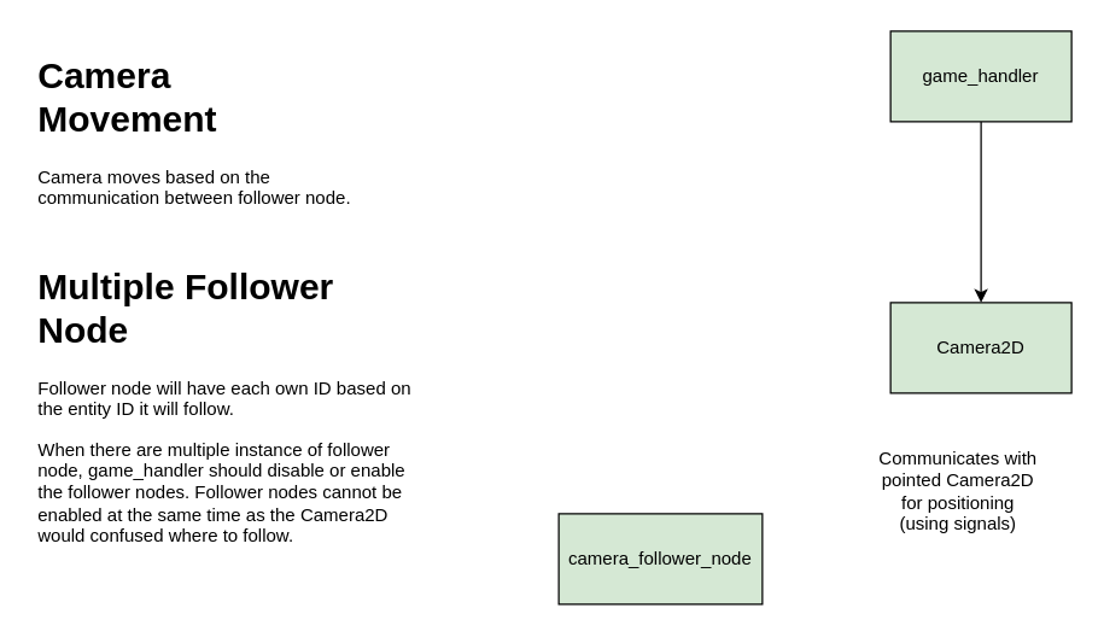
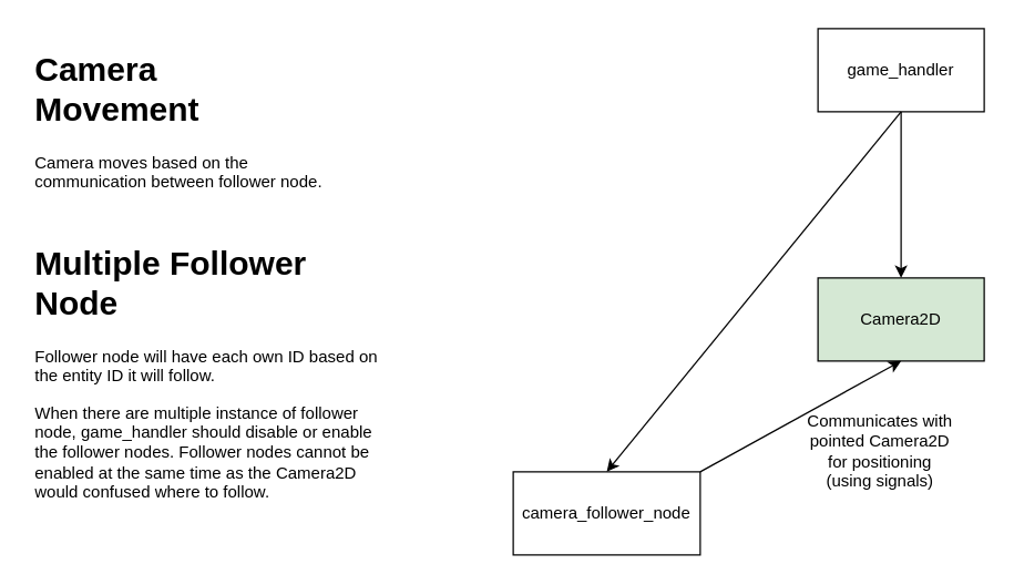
- <mxCell id="2" value="game_handler" style="rounded=0;whiteSpace=wrap;html=1;fillColor=#d5e8d4;" vertex="1" parent="1"><mxGeometry x="590" y="20" width="120" height="60" as="geometry" /></mxCell>
+ <mxCell id="2" value="game_handler" style="rounded=0;whiteSpace=wrap;html=1;" vertex="1" parent="1"><mxGeometry x="590" y="20" width="120" height="60" as="geometry" /></mxCell>
+ <mxCell id="5" value="" style="endArrow=classic;html=1;exitX=0.5;exitY=1;exitDx=0;exitDy=0;entryX=0.5;entryY=0;entryDx=0;entryDy=0;" edge="1" parent="1" source="2" target="4"><mxGeometry width="50" height="50" relative="1" as="geometry"><mxPoint x="490" y="340" as="sourcePoint" /><mxPoint x="540" y="290" as="targetPoint" /></mxGeometry></mxCell>
+ <mxCell id="7" value="" style="endArrow=classic;html=1;exitX=1;exitY=0;exitDx=0;exitDy=0;entryX=0.5;entryY=1;entryDx=0;entryDy=0;" edge="1" parent="1" source="4" target="3"><mxGeometry width="50" height="50" relative="1" as="geometry"><mxPoint x="490" y="310" as="sourcePoint" /><mxPoint x="540" y="260" as="targetPoint" /></mxGeometry></mxCell>
- <mxCell id="4" value="camera_follower_node" style="rounded=0;whiteSpace=wrap;html=1;fillColor=#d5e8d4;" vertex="1" parent="1"><mxGeometry x="370" y="340" width="135" height="60" as="geometry" /></mxCell>
+ <mxCell id="4" value="camera_follower_node" style="rounded=0;whiteSpace=wrap;html=1;" vertex="1" parent="1"><mxGeometry x="370" y="340" width="135" height="60" as="geometry" /></mxCell>
